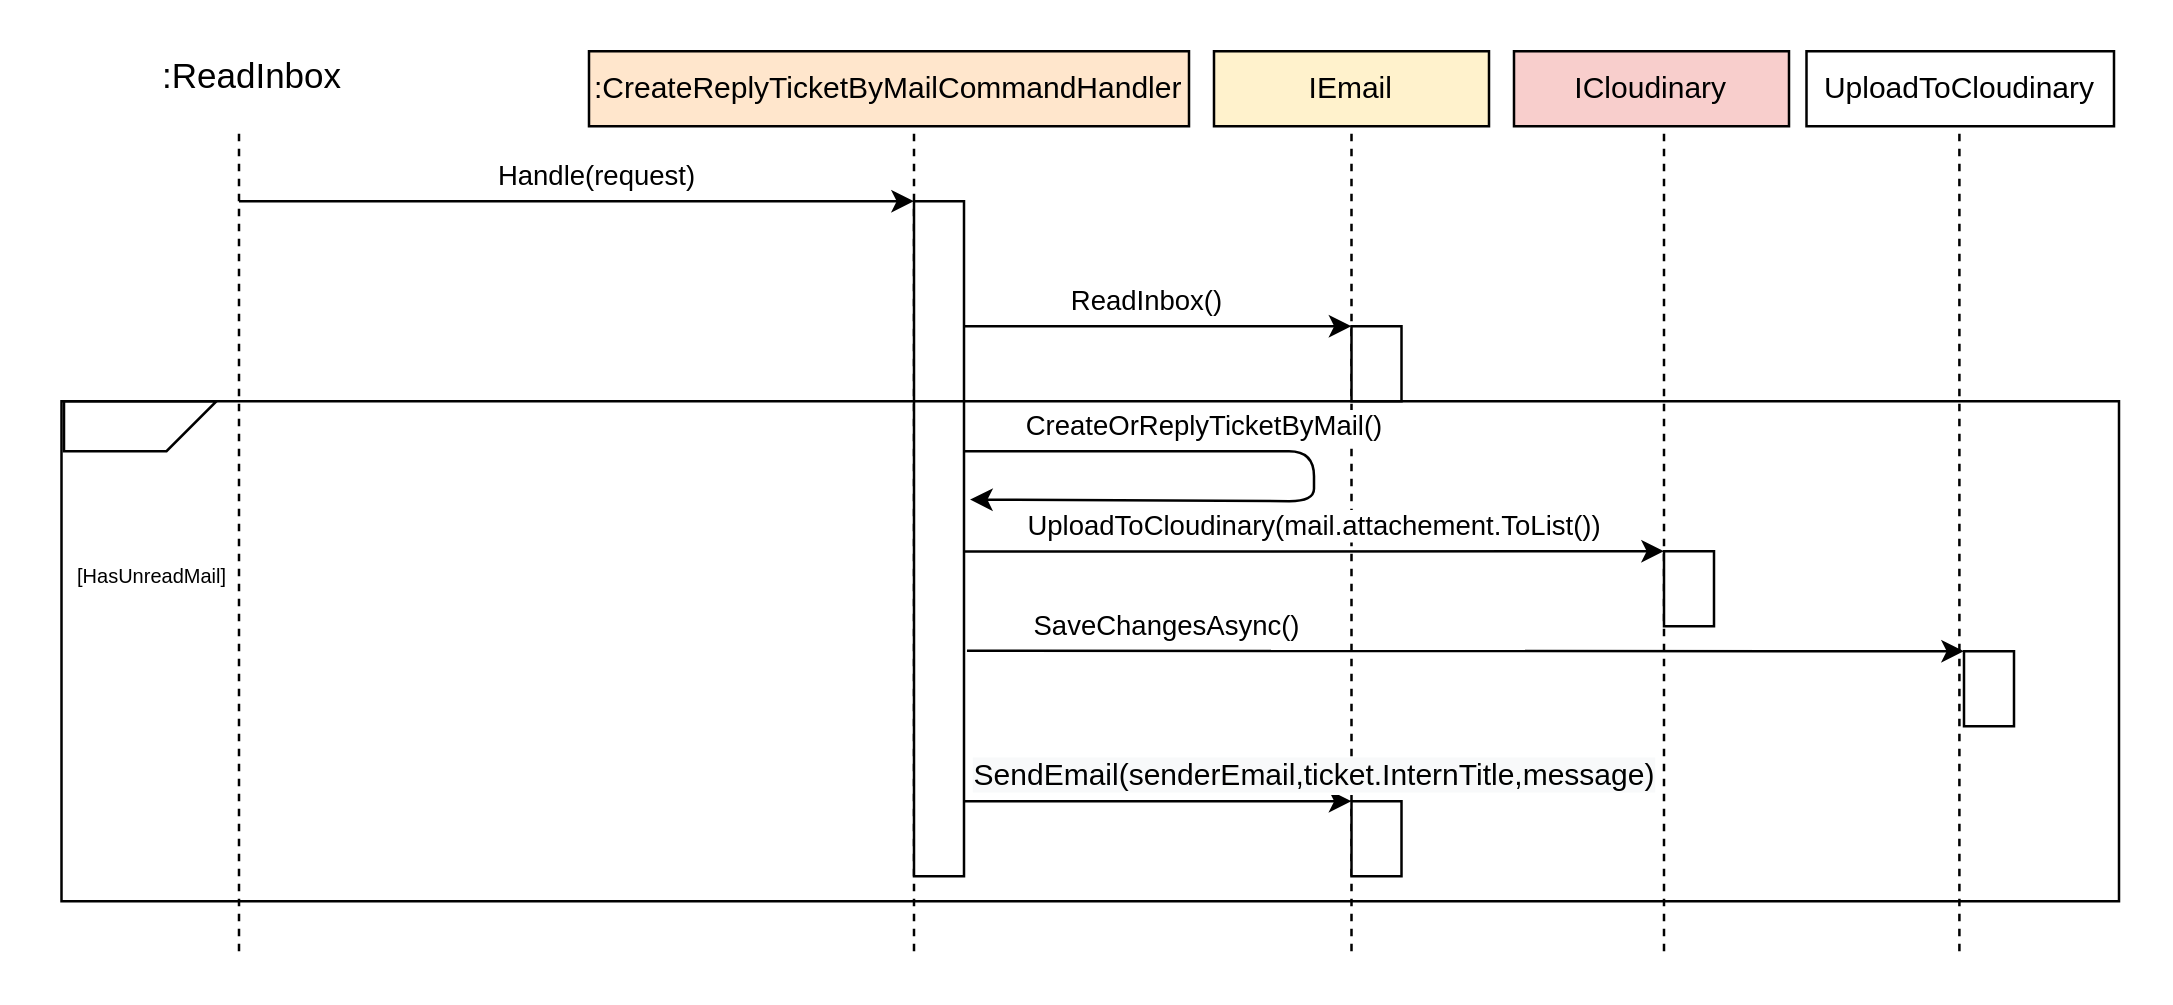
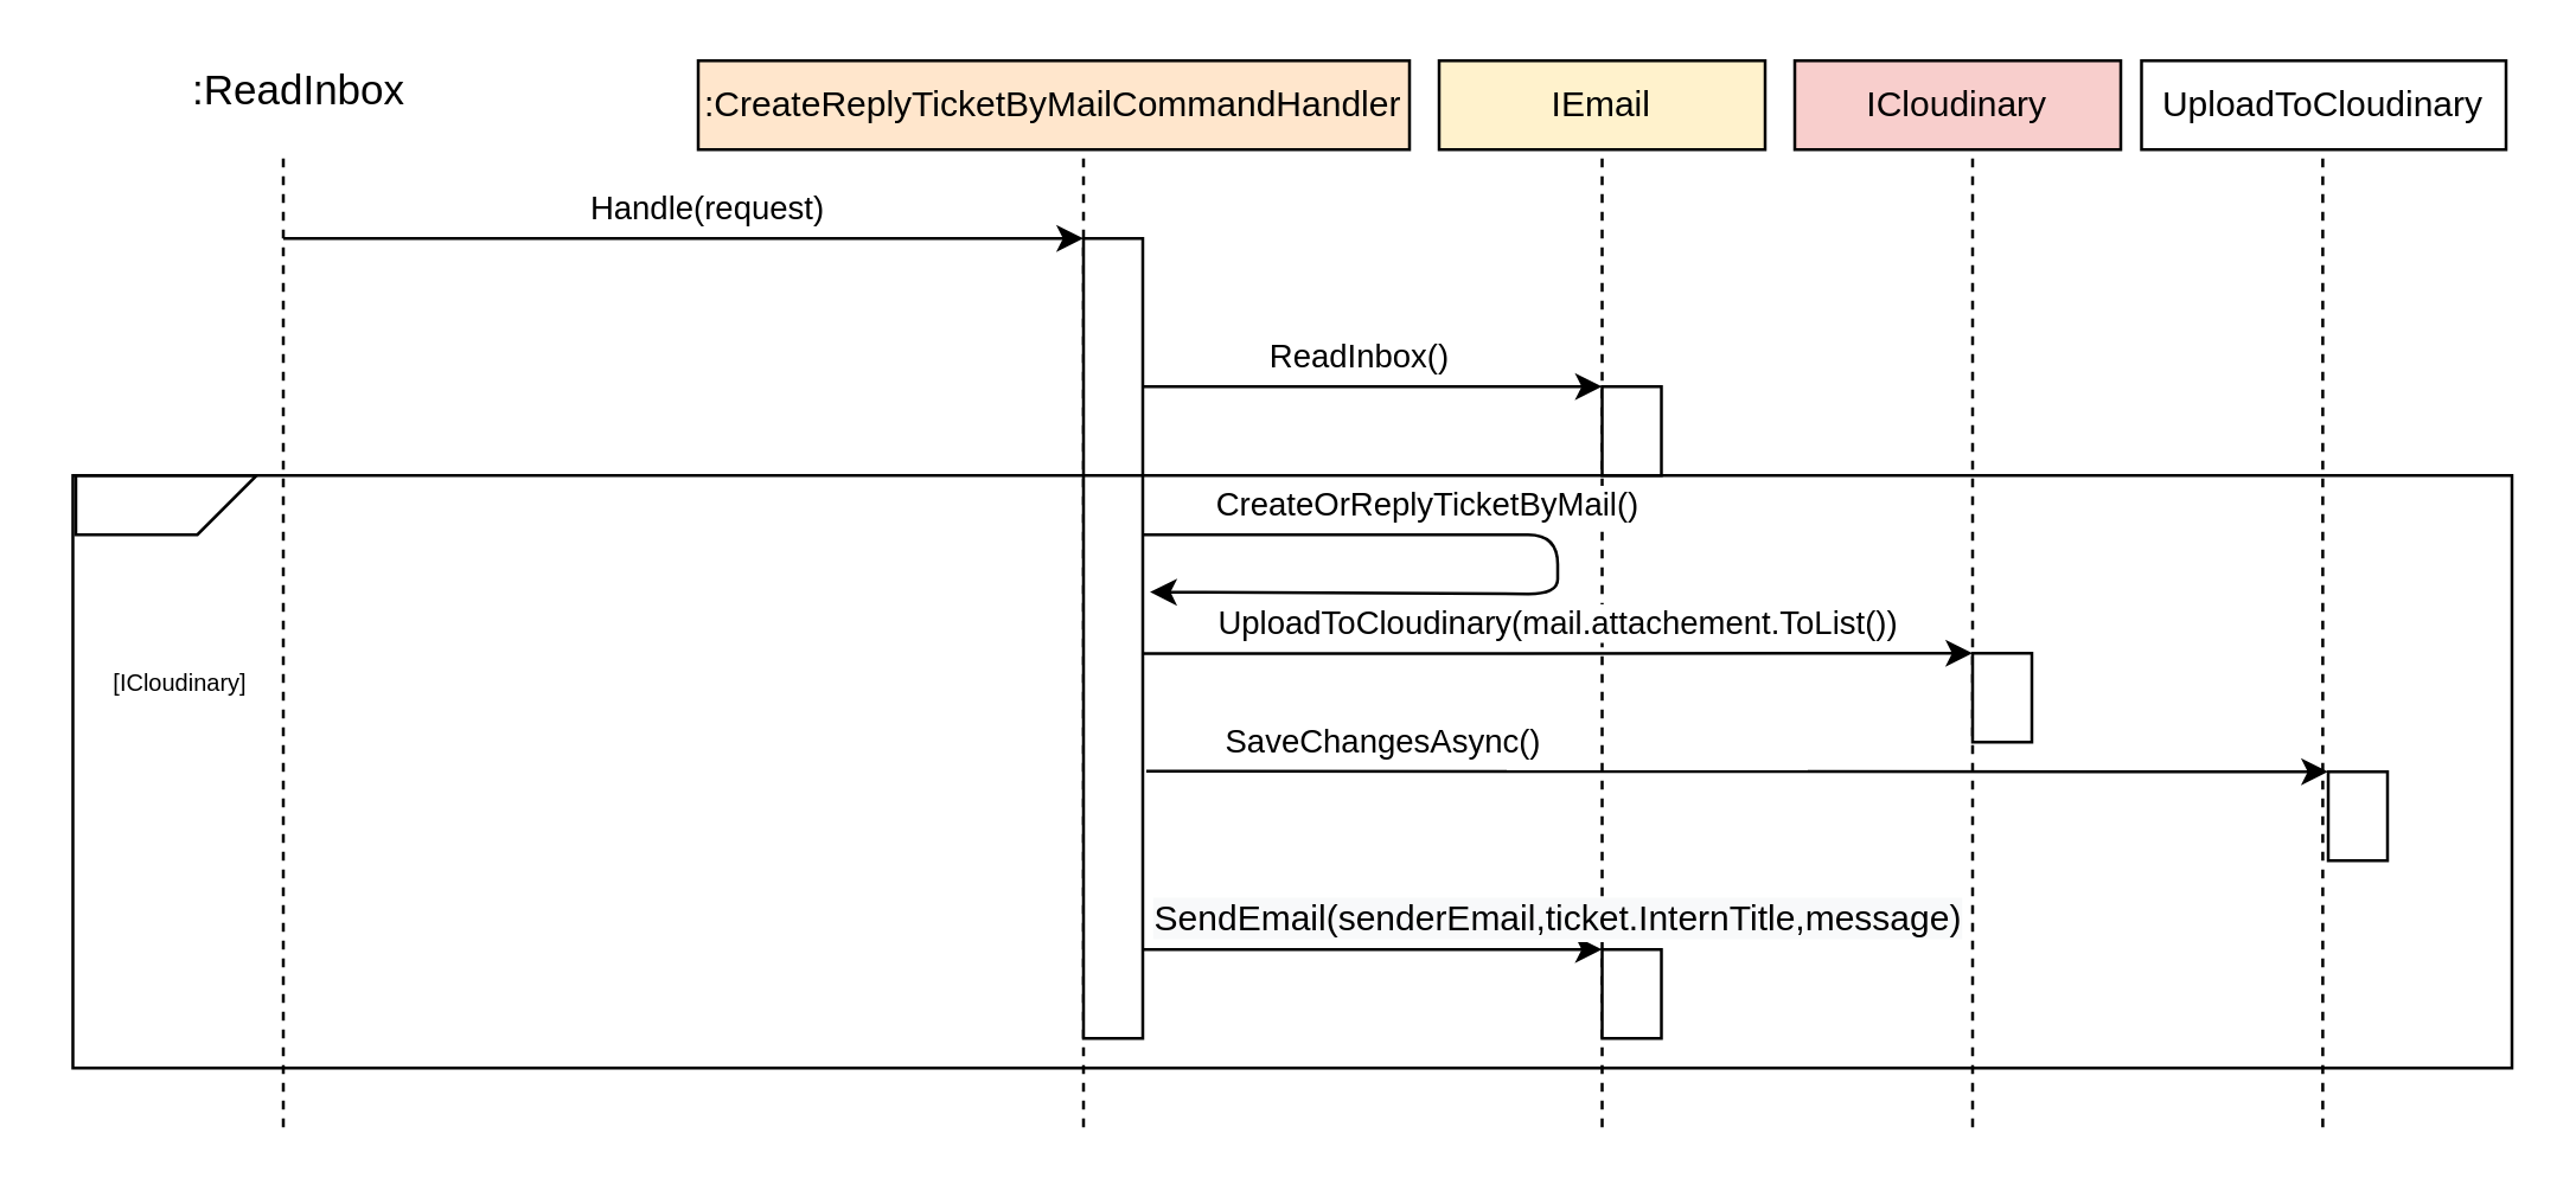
- <mxCell id="14" value="[HasUnreadMail]" style="text;html=1;align=center;verticalAlign=middle;resizable=0;points=[];autosize=1;fontSize=8;" parent="1" vertex="1"><mxGeometry y="220" width="80" height="20" as="geometry" x="20" /></mxCell>
+ <mxCell id="14" value="[ICloudinary]" style="text;html=1;align=center;verticalAlign=middle;resizable=0;points=[];autosize=1;fontSize=8;" parent="1" vertex="1"><mxGeometry y="220" width="80" height="20" as="geometry" x="20" /></mxCell>
